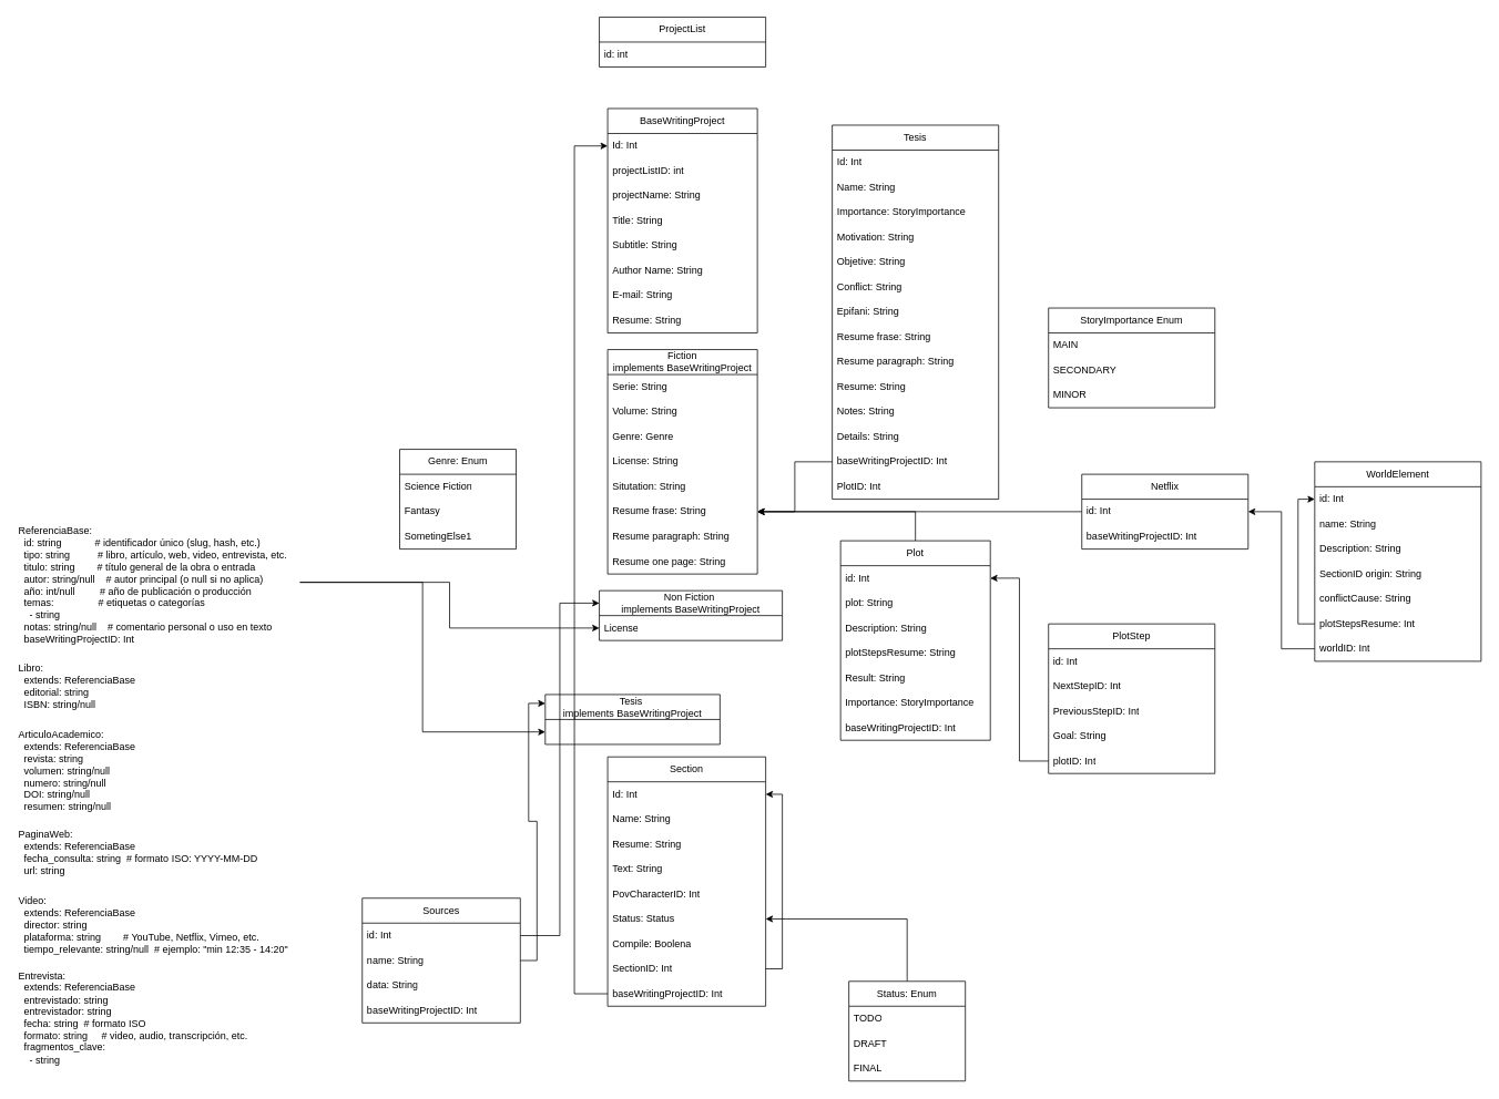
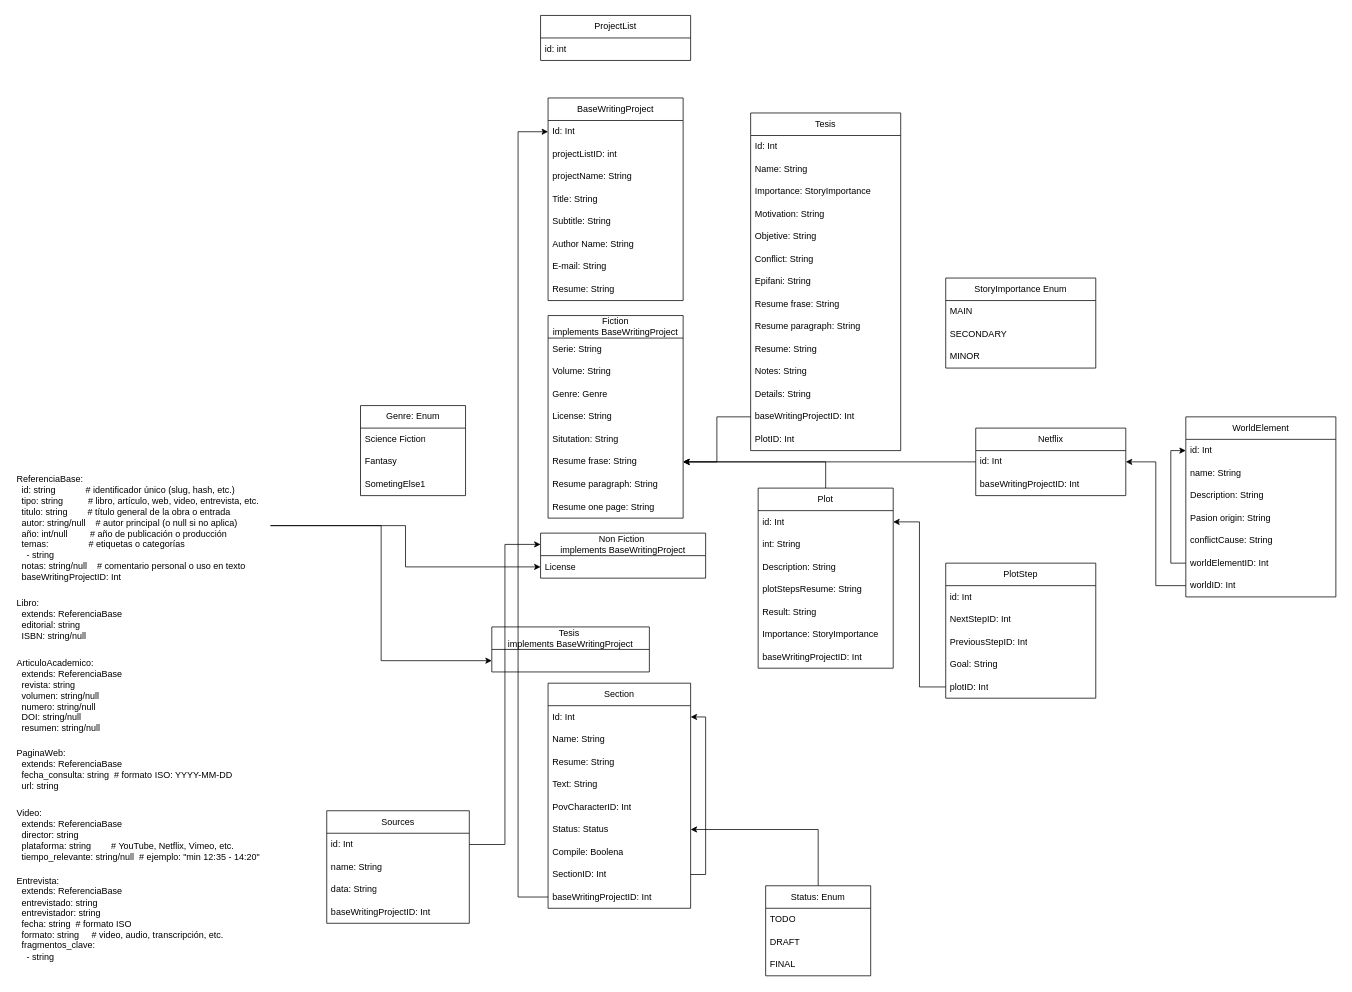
- <mxCell id="94" value="SectionID origin: String" style="text;strokeColor=none;fillColor=none;align=left;verticalAlign=middle;spacingLeft=4;spacingRight=4;overflow=hidden;points=[[0,0.5],[1,0.5]];portConstraint=eastwest;rotatable=0;whiteSpace=wrap;html=1;" vertex="1" parent="90"><mxGeometry y="120" width="200" height="30" as="geometry" /></mxCell>
+ <mxCell id="94" value="Pasion origin: String" style="text;strokeColor=none;fillColor=none;align=left;verticalAlign=middle;spacingLeft=4;spacingRight=4;overflow=hidden;points=[[0,0.5],[1,0.5]];portConstraint=eastwest;rotatable=0;whiteSpace=wrap;html=1;" vertex="1" parent="90"><mxGeometry y="120" width="200" height="30" as="geometry" /></mxCell>
- <mxCell id="29" value="plot: String" style="text;strokeColor=none;fillColor=none;align=left;verticalAlign=middle;spacingLeft=4;spacingRight=4;overflow=hidden;points=[[0,0.5],[1,0.5]];portConstraint=eastwest;rotatable=0;whiteSpace=wrap;html=1;" vertex="1" parent="27"><mxGeometry y="60" width="180" height="30" as="geometry" /></mxCell>
+ <mxCell id="29" value="int: String" style="text;strokeColor=none;fillColor=none;align=left;verticalAlign=middle;spacingLeft=4;spacingRight=4;overflow=hidden;points=[[0,0.5],[1,0.5]];portConstraint=eastwest;rotatable=0;whiteSpace=wrap;html=1;" vertex="1" parent="27"><mxGeometry y="60" width="180" height="30" as="geometry" /></mxCell>
- <mxCell id="97" value="plotStepsResume: Int" style="text;strokeColor=none;fillColor=none;align=left;verticalAlign=middle;spacingLeft=4;spacingRight=4;overflow=hidden;points=[[0,0.5],[1,0.5]];portConstraint=eastwest;rotatable=0;whiteSpace=wrap;html=1;" vertex="1" parent="90"><mxGeometry y="180" width="200" height="30" as="geometry" /></mxCell>
+ <mxCell id="97" value="worldElementID: Int" style="text;strokeColor=none;fillColor=none;align=left;verticalAlign=middle;spacingLeft=4;spacingRight=4;overflow=hidden;points=[[0,0.5],[1,0.5]];portConstraint=eastwest;rotatable=0;whiteSpace=wrap;html=1;" vertex="1" parent="90"><mxGeometry y="180" width="200" height="30" as="geometry" /></mxCell>
- <mxCell id="77" style="edgeStyle=orthogonalEdgeStyle;rounded=0;orthogonalLoop=1;jettySize=auto;html=1;entryX=0;entryY=0.177;entryDx=0;entryDy=0;entryPerimeter=0;" edge="1" parent="1" source="39" target="55"><mxGeometry relative="1" as="geometry" /></mxCell>
